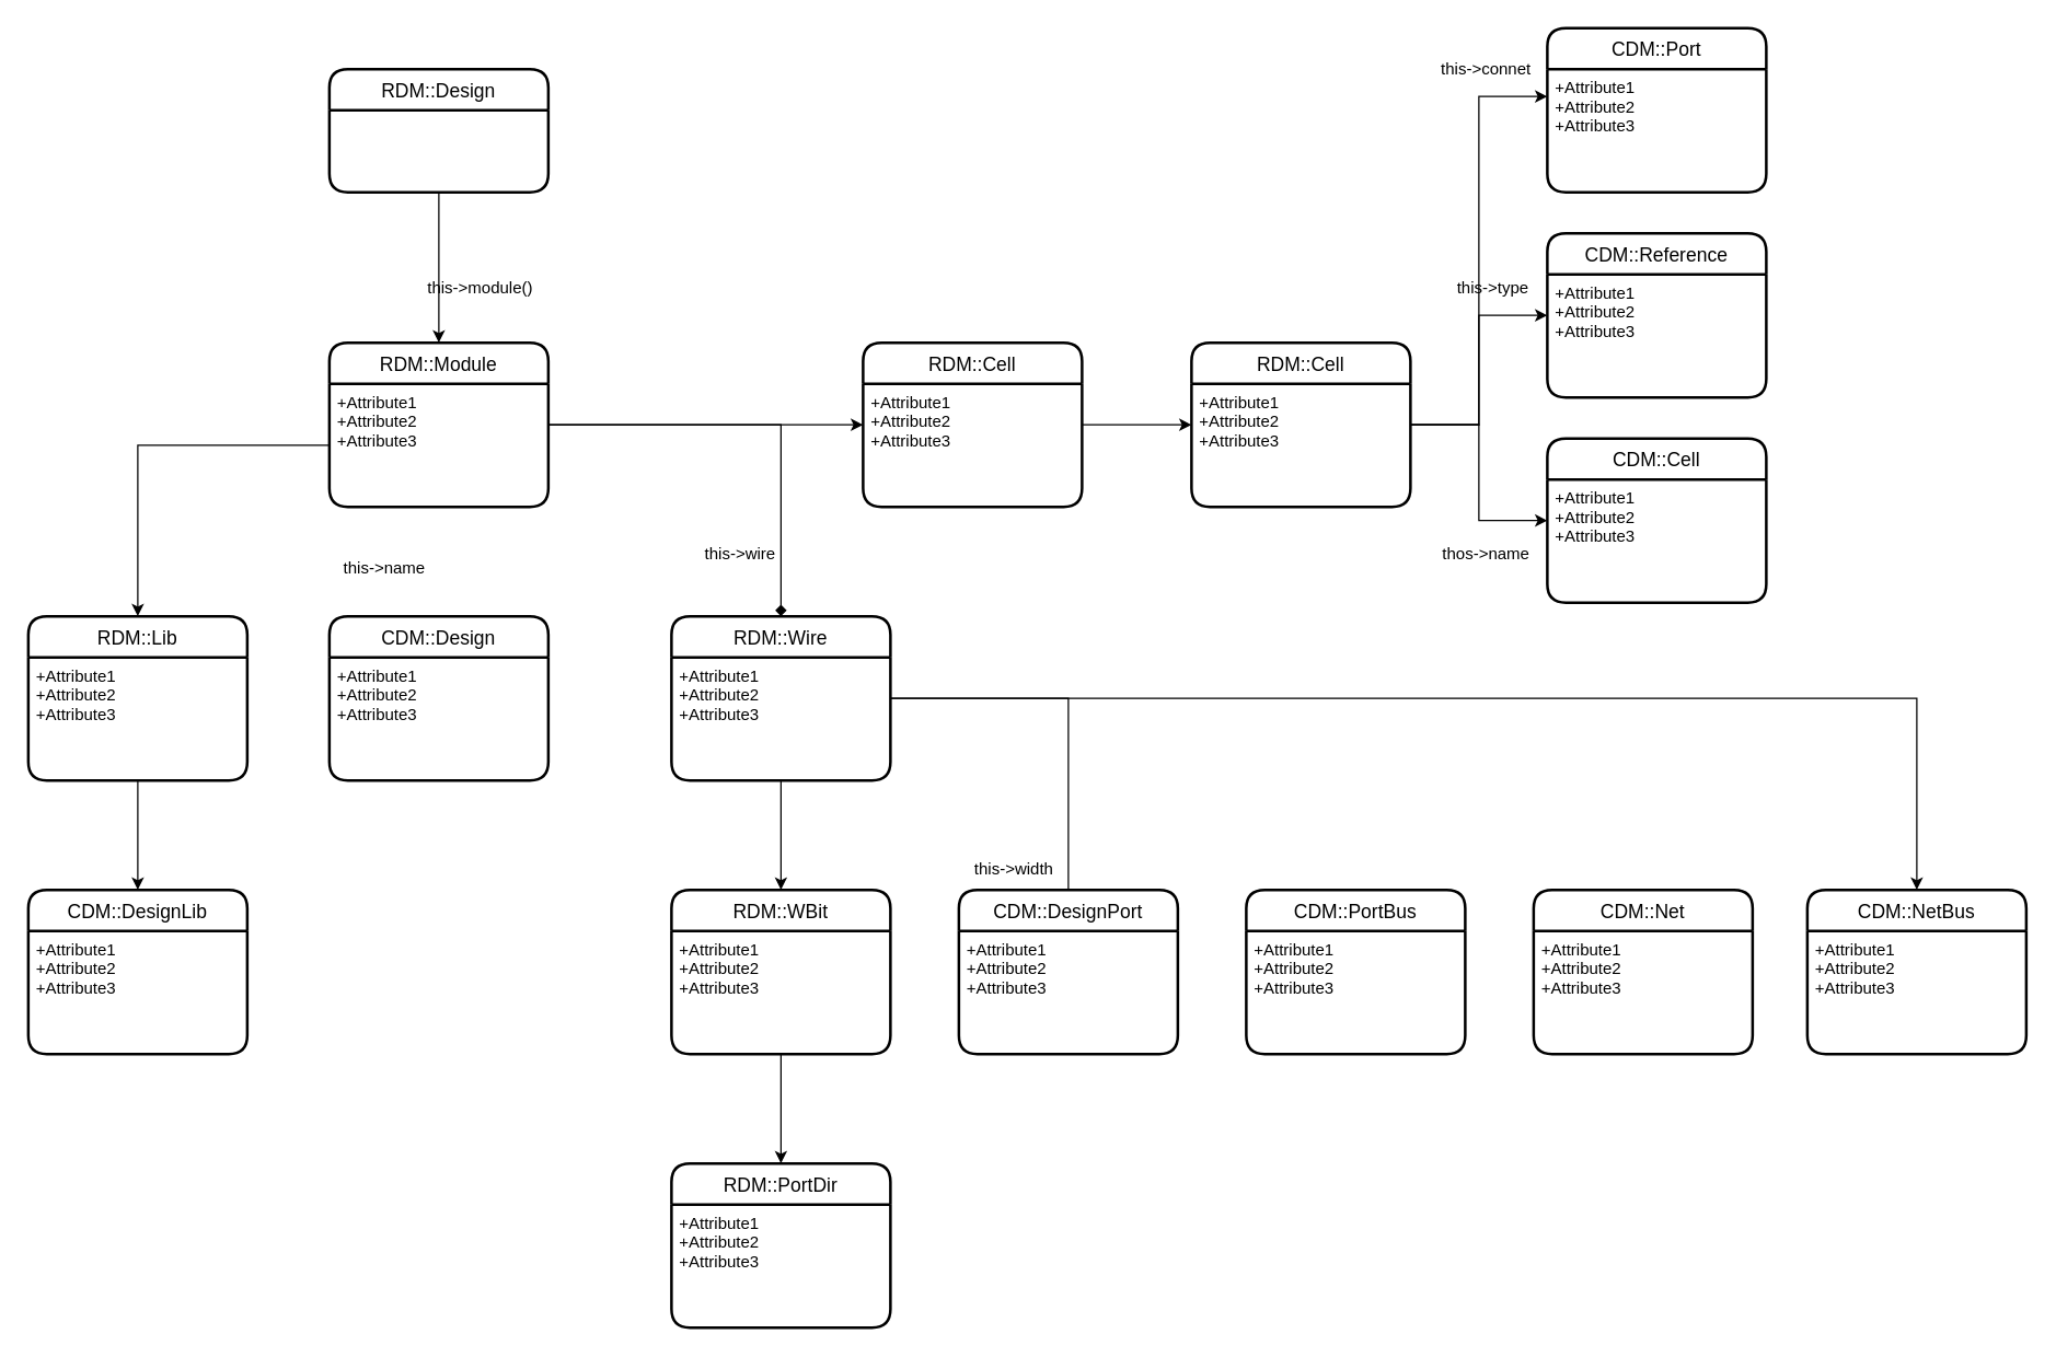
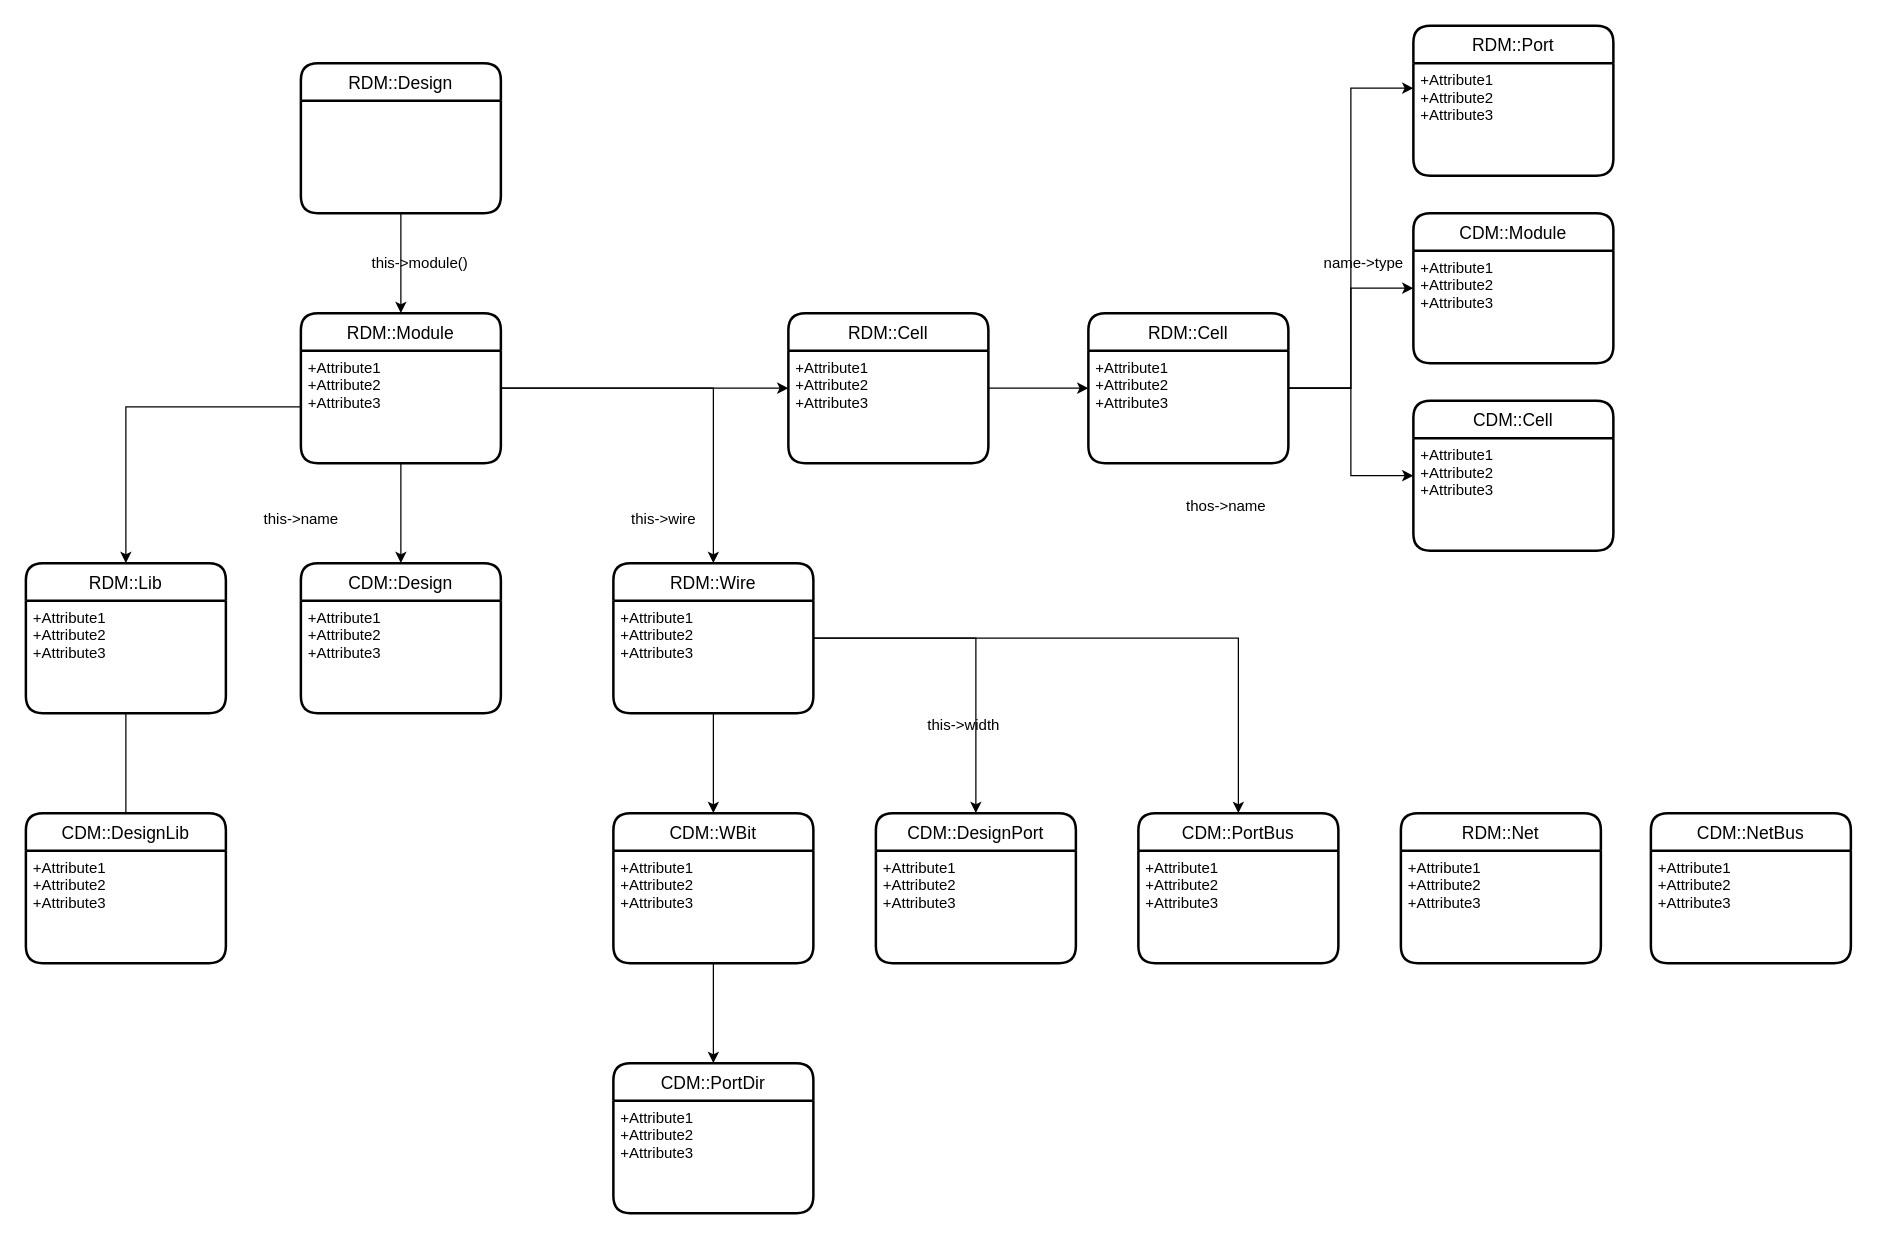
- <mxCell id="54" value="CDM::Port" style="swimlane;childLayout=stackLayout;horizontal=1;startSize=30;horizontalStack=0;rounded=1;fontSize=14;fontStyle=0;strokeWidth=2;resizeParent=0;resizeLast=1;shadow=0;dashed=0;align=center;" vertex="1" parent="1"><mxGeometry x="1130" y="20" width="160" height="120" as="geometry" /></mxCell>
+ <mxCell id="54" value="RDM::Port" style="swimlane;childLayout=stackLayout;horizontal=1;startSize=30;horizontalStack=0;rounded=1;fontSize=14;fontStyle=0;strokeWidth=2;resizeParent=0;resizeLast=1;shadow=0;dashed=0;align=center;" vertex="1" parent="1"><mxGeometry x="1130" y="20" width="160" height="120" as="geometry" /></mxCell>
- <mxCell id="56" value="this-&amp;gt;connet" style="text;html=1;align=center;verticalAlign=middle;resizable=0;points=[];autosize=1;strokeColor=none;fillColor=none;" vertex="1" parent="1"><mxGeometry x="1040" y="35" width="90" height="30" as="geometry" /></mxCell>
- <mxCell id="3" value="RDM::Design" style="swimlane;childLayout=stackLayout;horizontal=1;startSize=30;horizontalStack=0;rounded=1;fontSize=14;fontStyle=0;strokeWidth=2;resizeParent=0;resizeLast=1;shadow=0;dashed=0;align=center;" vertex="1" parent="1"><mxGeometry x="240" y="50" width="160" height="90" as="geometry" /></mxCell>
+ <mxCell id="3" value="RDM::Design" style="swimlane;childLayout=stackLayout;horizontal=1;startSize=30;horizontalStack=0;rounded=1;fontSize=14;fontStyle=0;strokeWidth=2;resizeParent=0;resizeLast=1;shadow=0;dashed=0;align=center;" vertex="1" parent="1"><mxGeometry x="240" y="50" width="160" height="120" as="geometry" /></mxCell>
- <mxCell id="48" value="CDM::Reference" style="swimlane;childLayout=stackLayout;horizontal=1;startSize=30;horizontalStack=0;rounded=1;fontSize=14;fontStyle=0;strokeWidth=2;resizeParent=0;resizeLast=1;shadow=0;dashed=0;align=center;" vertex="1" parent="1"><mxGeometry x="1130" y="170" width="160" height="120" as="geometry" /></mxCell>
+ <mxCell id="48" value="CDM::Module" style="swimlane;childLayout=stackLayout;horizontal=1;startSize=30;horizontalStack=0;rounded=1;fontSize=14;fontStyle=0;strokeWidth=2;resizeParent=0;resizeLast=1;shadow=0;dashed=0;align=center;" vertex="1" parent="1"><mxGeometry x="1130" y="170" width="160" height="120" as="geometry" /></mxCell>
- <mxCell id="9" value="&lt;span style=&quot;text-align: left;&quot;&gt;this-&amp;gt;module()&lt;/span&gt;" style="text;html=1;align=center;verticalAlign=middle;resizable=0;points=[];autosize=1;strokeColor=none;fillColor=none;" vertex="1" parent="1"><mxGeometry x="300" y="195" width="100" height="30" as="geometry" /></mxCell>
+ <mxCell id="9" value="&lt;span style=&quot;text-align: left;&quot;&gt;this-&amp;gt;module()&lt;/span&gt;" style="text;html=1;align=center;verticalAlign=middle;resizable=0;points=[];autosize=1;strokeColor=none;fillColor=none;" vertex="1" parent="1"><mxGeometry x="285" y="195" width="100" height="30" as="geometry" /></mxCell>
- <mxCell id="52" value="this-&amp;gt;type" style="text;html=1;align=center;verticalAlign=middle;resizable=0;points=[];autosize=1;strokeColor=none;fillColor=none;" vertex="1" parent="1"><mxGeometry x="1050" y="195" width="80" height="30" as="geometry" /></mxCell>
+ <mxCell id="52" value="name-&amp;gt;type" style="text;html=1;align=center;verticalAlign=middle;resizable=0;points=[];autosize=1;strokeColor=none;fillColor=none;" vertex="1" parent="1"><mxGeometry x="1050" y="195" width="80" height="30" as="geometry" /></mxCell>
- <mxCell id="25" value="this-&amp;gt;wire" style="text;html=1;align=center;verticalAlign=middle;resizable=0;points=[];autosize=1;strokeColor=none;fillColor=none;" vertex="1" parent="1"><mxGeometry x="500" y="390" width="80" height="30" as="geometry" /></mxCell>
+ <mxCell id="25" value="this-&amp;gt;wire" style="text;html=1;align=center;verticalAlign=middle;resizable=0;points=[];autosize=1;strokeColor=none;fillColor=none;" vertex="1" parent="1"><mxGeometry x="490" y="400" width="80" height="30" as="geometry" /></mxCell>
- <mxCell id="53" value="thos-&amp;gt;name" style="text;html=1;align=center;verticalAlign=middle;resizable=0;points=[];autosize=1;strokeColor=none;fillColor=none;" vertex="1" parent="1"><mxGeometry x="1040" y="390" width="90" height="30" as="geometry" /></mxCell>
+ <mxCell id="53" value="thos-&amp;gt;name" style="text;html=1;align=center;verticalAlign=middle;resizable=0;points=[];autosize=1;strokeColor=none;fillColor=none;" vertex="1" parent="1"><mxGeometry x="935" y="390" width="90" height="30" as="geometry" /></mxCell>
+ <mxCell id="4" value="" style="edgeStyle=orthogonalEdgeStyle;rounded=0;orthogonalLoop=1;jettySize=auto;html=1;" edge="1" parent="1" source="7" target="16"><mxGeometry relative="1" as="geometry" /></mxCell>
- <mxCell id="18" value="this-&amp;gt;name" style="text;html=1;align=center;verticalAlign=middle;resizable=0;points=[];autosize=1;strokeColor=none;fillColor=none;" vertex="1" parent="1"><mxGeometry x="240" y="400" width="80" height="30" as="geometry" /></mxCell>
+ <mxCell id="18" value="this-&amp;gt;name" style="text;html=1;align=center;verticalAlign=middle;resizable=0;points=[];autosize=1;strokeColor=none;fillColor=none;" vertex="1" parent="1"><mxGeometry x="200" y="400" width="80" height="30" as="geometry" /></mxCell>
- <mxCell id="5" value="" style="edgeStyle=orthogonalEdgeStyle;rounded=0;orthogonalLoop=1;jettySize=auto;html=1;endArrow=diamond;" edge="1" parent="1" source="7" target="23"><mxGeometry relative="1" as="geometry" /></mxCell>
+ <mxCell id="5" value="" style="edgeStyle=orthogonalEdgeStyle;rounded=0;orthogonalLoop=1;jettySize=auto;html=1;" edge="1" parent="1" source="7" target="23"><mxGeometry relative="1" as="geometry" /></mxCell>
- <mxCell id="22" value="" style="edgeStyle=orthogonalEdgeStyle;rounded=0;orthogonalLoop=1;jettySize=auto;html=1;" edge="1" parent="1" source="23" target="38"><mxGeometry relative="1" as="geometry" /></mxCell>
+ <mxCell id="21" value="" style="edgeStyle=orthogonalEdgeStyle;rounded=0;orthogonalLoop=1;jettySize=auto;html=1;" edge="1" parent="1" source="23" target="34"><mxGeometry relative="1" as="geometry" /></mxCell>
- <mxCell id="33" value="this-&amp;gt;width" style="text;html=1;align=center;verticalAlign=middle;resizable=0;points=[];autosize=1;strokeColor=none;fillColor=none;" vertex="1" parent="1"><mxGeometry x="700" y="620" width="80" height="30" as="geometry" /></mxCell>
+ <mxCell id="33" value="this-&amp;gt;width" style="text;html=1;align=center;verticalAlign=middle;resizable=0;points=[];autosize=1;strokeColor=none;fillColor=none;" vertex="1" parent="1"><mxGeometry x="730" y="565" width="80" height="30" as="geometry" /></mxCell>
- <mxCell id="10" value="" style="edgeStyle=orthogonalEdgeStyle;rounded=0;orthogonalLoop=1;jettySize=auto;html=1;" edge="1" parent="1" source="11" target="13"><mxGeometry relative="1" as="geometry" /></mxCell>
+ <mxCell id="10" value="" style="edgeStyle=orthogonalEdgeStyle;rounded=0;orthogonalLoop=1;jettySize=auto;html=1;endArrow=none;" edge="1" parent="1" source="11" target="13"><mxGeometry relative="1" as="geometry" /></mxCell>
- <mxCell id="20" value="" style="edgeStyle=orthogonalEdgeStyle;rounded=0;orthogonalLoop=1;jettySize=auto;html=1;endArrow=none;" edge="1" parent="1" source="23" target="29"><mxGeometry relative="1" as="geometry" /></mxCell>
+ <mxCell id="20" value="" style="edgeStyle=orthogonalEdgeStyle;rounded=0;orthogonalLoop=1;jettySize=auto;html=1;" edge="1" parent="1" source="23" target="29"><mxGeometry relative="1" as="geometry" /></mxCell>
- <mxCell id="27" value="RDM::WBit" style="swimlane;childLayout=stackLayout;horizontal=1;startSize=30;horizontalStack=0;rounded=1;fontSize=14;fontStyle=0;strokeWidth=2;resizeParent=0;resizeLast=1;shadow=0;dashed=0;align=center;" vertex="1" parent="1"><mxGeometry x="490" y="650" width="160" height="120" as="geometry" /></mxCell>
+ <mxCell id="27" value="CDM::WBit" style="swimlane;childLayout=stackLayout;horizontal=1;startSize=30;horizontalStack=0;rounded=1;fontSize=14;fontStyle=0;strokeWidth=2;resizeParent=0;resizeLast=1;shadow=0;dashed=0;align=center;" vertex="1" parent="1"><mxGeometry x="490" y="650" width="160" height="120" as="geometry" /></mxCell>
- <mxCell id="36" value="CDM::Net" style="swimlane;childLayout=stackLayout;horizontal=1;startSize=30;horizontalStack=0;rounded=1;fontSize=14;fontStyle=0;strokeWidth=2;resizeParent=0;resizeLast=1;shadow=0;dashed=0;align=center;" vertex="1" parent="1"><mxGeometry x="1120" y="650" width="160" height="120" as="geometry" /></mxCell>
+ <mxCell id="36" value="RDM::Net" style="swimlane;childLayout=stackLayout;horizontal=1;startSize=30;horizontalStack=0;rounded=1;fontSize=14;fontStyle=0;strokeWidth=2;resizeParent=0;resizeLast=1;shadow=0;dashed=0;align=center;" vertex="1" parent="1"><mxGeometry x="1120" y="650" width="160" height="120" as="geometry" /></mxCell>
- <mxCell id="31" value="RDM::PortDir" style="swimlane;childLayout=stackLayout;horizontal=1;startSize=30;horizontalStack=0;rounded=1;fontSize=14;fontStyle=0;strokeWidth=2;resizeParent=0;resizeLast=1;shadow=0;dashed=0;align=center;" vertex="1" parent="1"><mxGeometry x="490" y="850" width="160" height="120" as="geometry" /></mxCell>
+ <mxCell id="31" value="CDM::PortDir" style="swimlane;childLayout=stackLayout;horizontal=1;startSize=30;horizontalStack=0;rounded=1;fontSize=14;fontStyle=0;strokeWidth=2;resizeParent=0;resizeLast=1;shadow=0;dashed=0;align=center;" vertex="1" parent="1"><mxGeometry x="490" y="850" width="160" height="120" as="geometry" /></mxCell>
